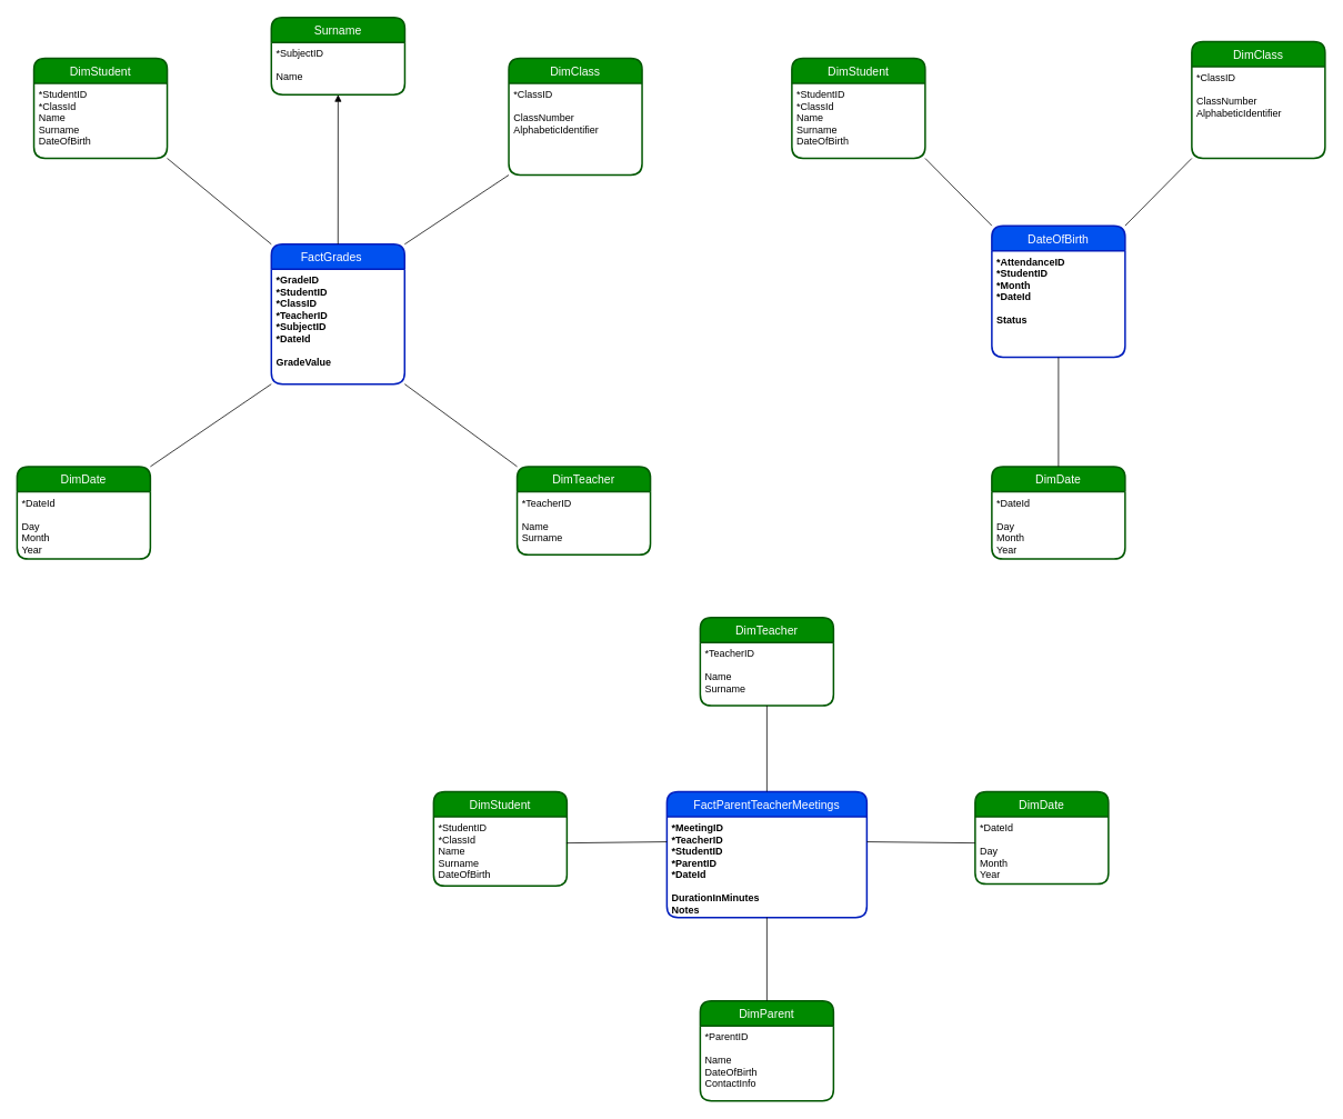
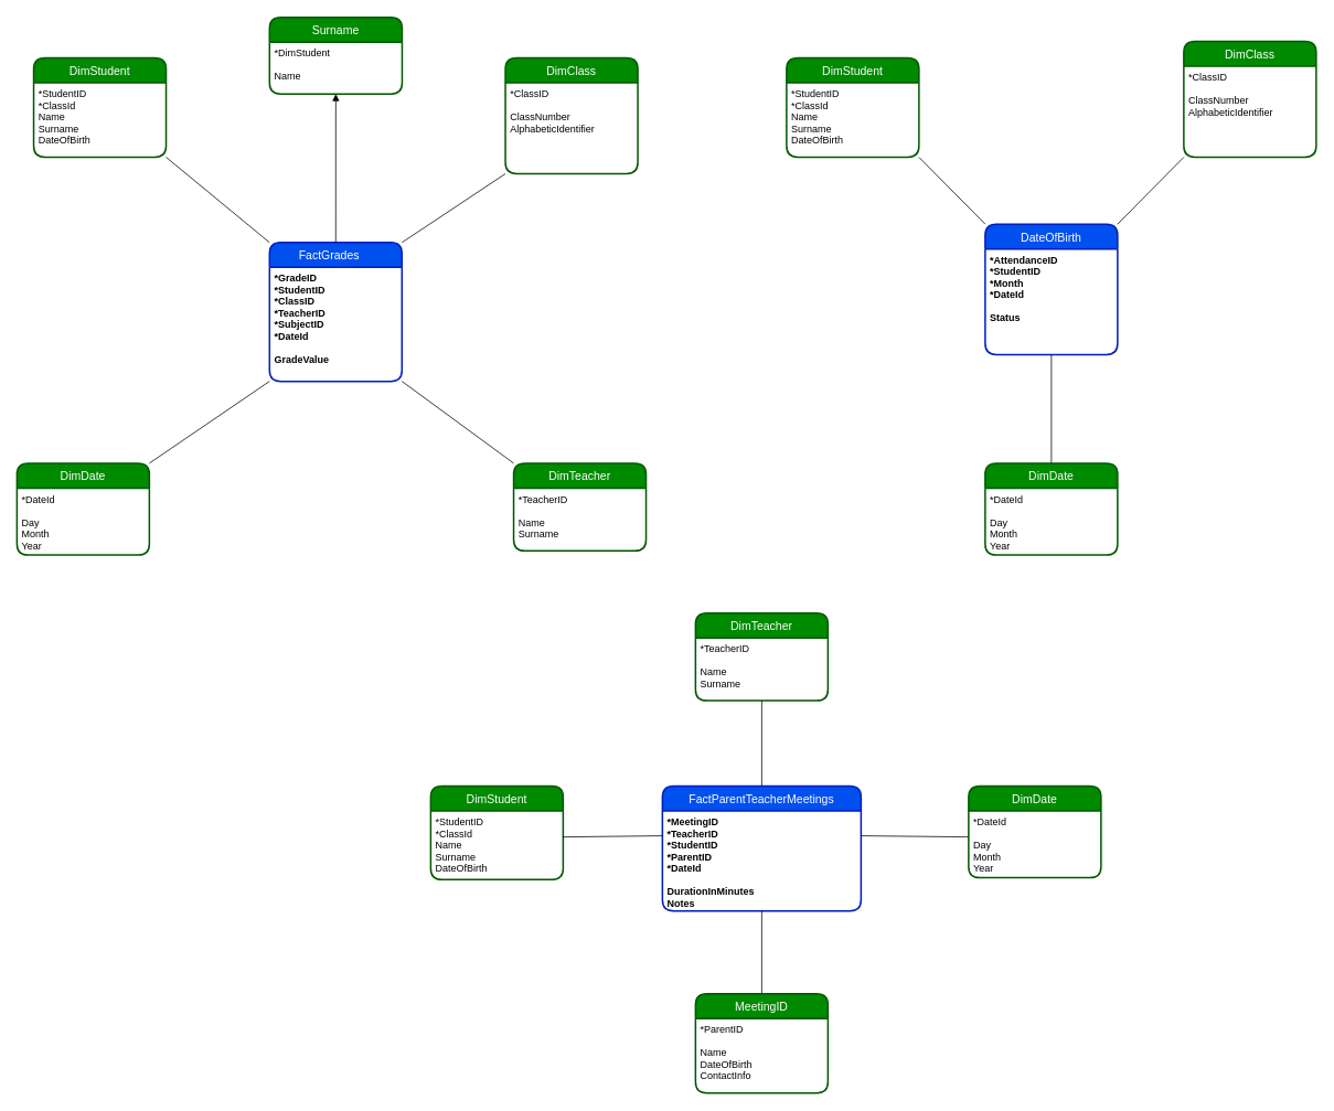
- <mxCell id="17" value="*SubjectID &#10;&#10;Name" style="align=left;strokeColor=none;fillColor=none;spacingLeft=4;fontSize=12;verticalAlign=top;resizable=0;rotatable=0;part=1;opacity=40;fontStyle=0" parent="16" vertex="1"><mxGeometry y="30" width="160.22" height="62.76" as="geometry" /></mxCell>
+ <mxCell id="17" value="*DimStudent &#10;&#10;Name" style="align=left;strokeColor=none;fillColor=none;spacingLeft=4;fontSize=12;verticalAlign=top;resizable=0;rotatable=0;part=1;opacity=40;fontStyle=0" parent="16" vertex="1"><mxGeometry y="30" width="160.22" height="62.76" as="geometry" /></mxCell>
- <mxCell id="41" value="DimParent " style="swimlane;childLayout=stackLayout;horizontal=1;startSize=30;horizontalStack=0;rounded=1;fontSize=14;fontStyle=0;strokeWidth=2;resizeParent=0;resizeLast=1;shadow=0;dashed=0;align=center;fillColor=#008a00;fontColor=#ffffff;strokeColor=#005700;" parent="1" vertex="1"><mxGeometry x="840" y="1200" width="160" height="120" as="geometry" /></mxCell>
+ <mxCell id="41" value="MeetingID " style="swimlane;childLayout=stackLayout;horizontal=1;startSize=30;horizontalStack=0;rounded=1;fontSize=14;fontStyle=0;strokeWidth=2;resizeParent=0;resizeLast=1;shadow=0;dashed=0;align=center;fillColor=#008a00;fontColor=#ffffff;strokeColor=#005700;" parent="1" vertex="1"><mxGeometry x="840" y="1200" width="160" height="120" as="geometry" /></mxCell>
